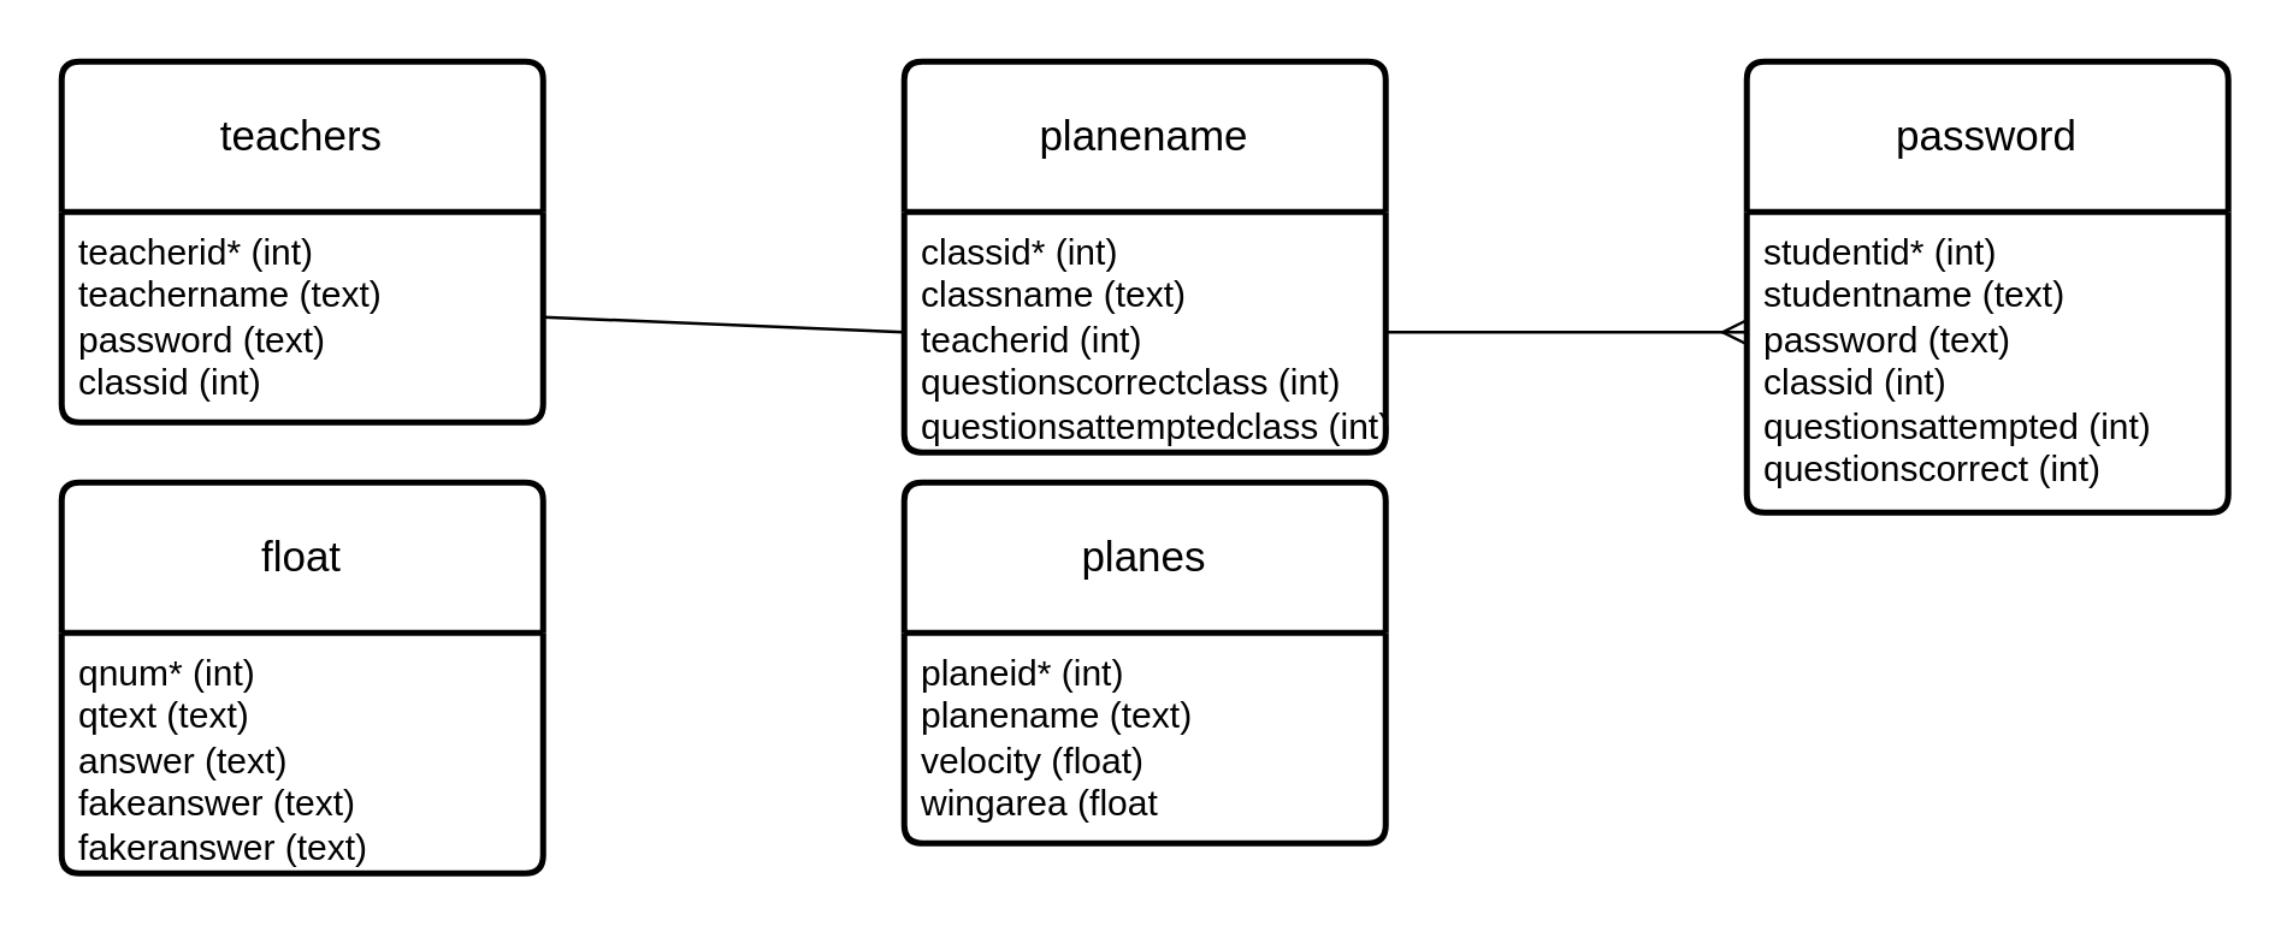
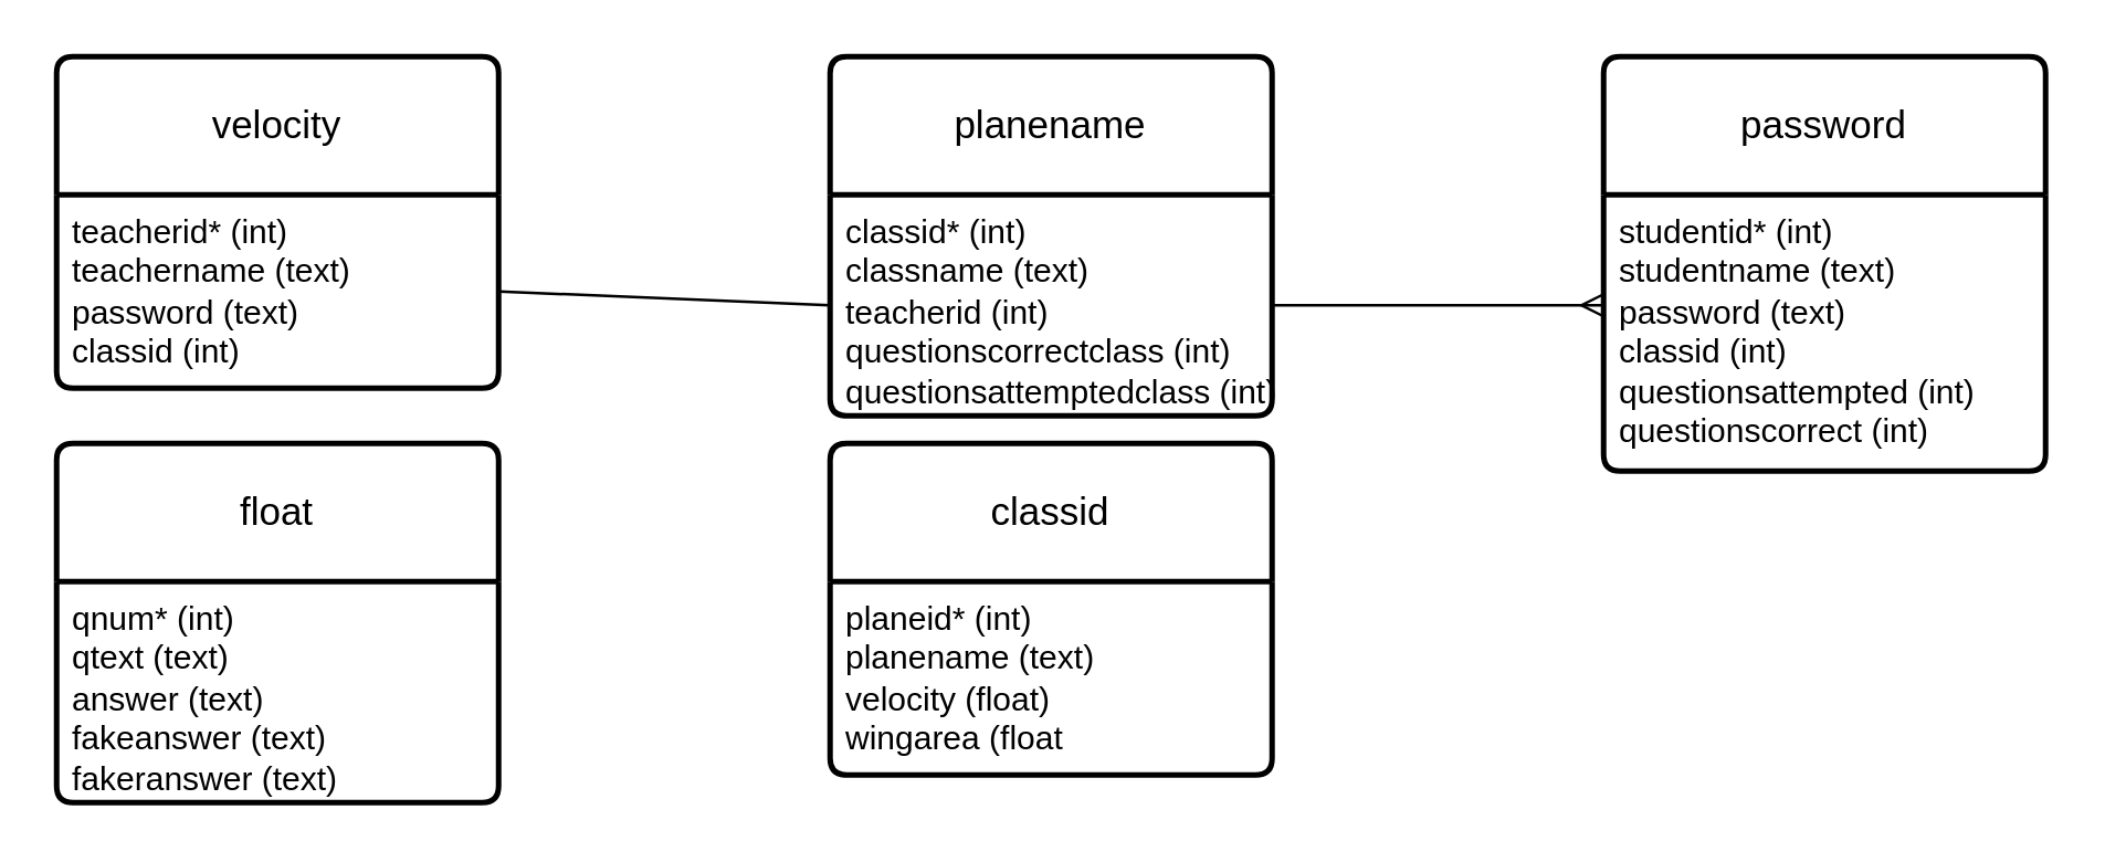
- <mxCell id="6" value="teachers" style="swimlane;childLayout=stackLayout;horizontal=1;startSize=50;horizontalStack=0;rounded=1;fontSize=14;fontStyle=0;strokeWidth=2;resizeParent=0;resizeLast=1;shadow=0;dashed=0;align=center;arcSize=4;whiteSpace=wrap;html=1;" parent="1" vertex="1"><mxGeometry x="20" y="20" width="160" height="120" as="geometry" /></mxCell>
+ <mxCell id="6" value="velocity" style="swimlane;childLayout=stackLayout;horizontal=1;startSize=50;horizontalStack=0;rounded=1;fontSize=14;fontStyle=0;strokeWidth=2;resizeParent=0;resizeLast=1;shadow=0;dashed=0;align=center;arcSize=4;whiteSpace=wrap;html=1;" parent="1" vertex="1"><mxGeometry x="20" y="20" width="160" height="120" as="geometry" /></mxCell>
- <mxCell id="10" value="planes" style="swimlane;childLayout=stackLayout;horizontal=1;startSize=50;horizontalStack=0;rounded=1;fontSize=14;fontStyle=0;strokeWidth=2;resizeParent=0;resizeLast=1;shadow=0;dashed=0;align=center;arcSize=4;whiteSpace=wrap;html=1;" parent="1" vertex="1"><mxGeometry x="300" y="160" width="160" height="120" as="geometry" /></mxCell>
+ <mxCell id="10" value="classid" style="swimlane;childLayout=stackLayout;horizontal=1;startSize=50;horizontalStack=0;rounded=1;fontSize=14;fontStyle=0;strokeWidth=2;resizeParent=0;resizeLast=1;shadow=0;dashed=0;align=center;arcSize=4;whiteSpace=wrap;html=1;" parent="1" vertex="1"><mxGeometry x="300" y="160" width="160" height="120" as="geometry" /></mxCell>
